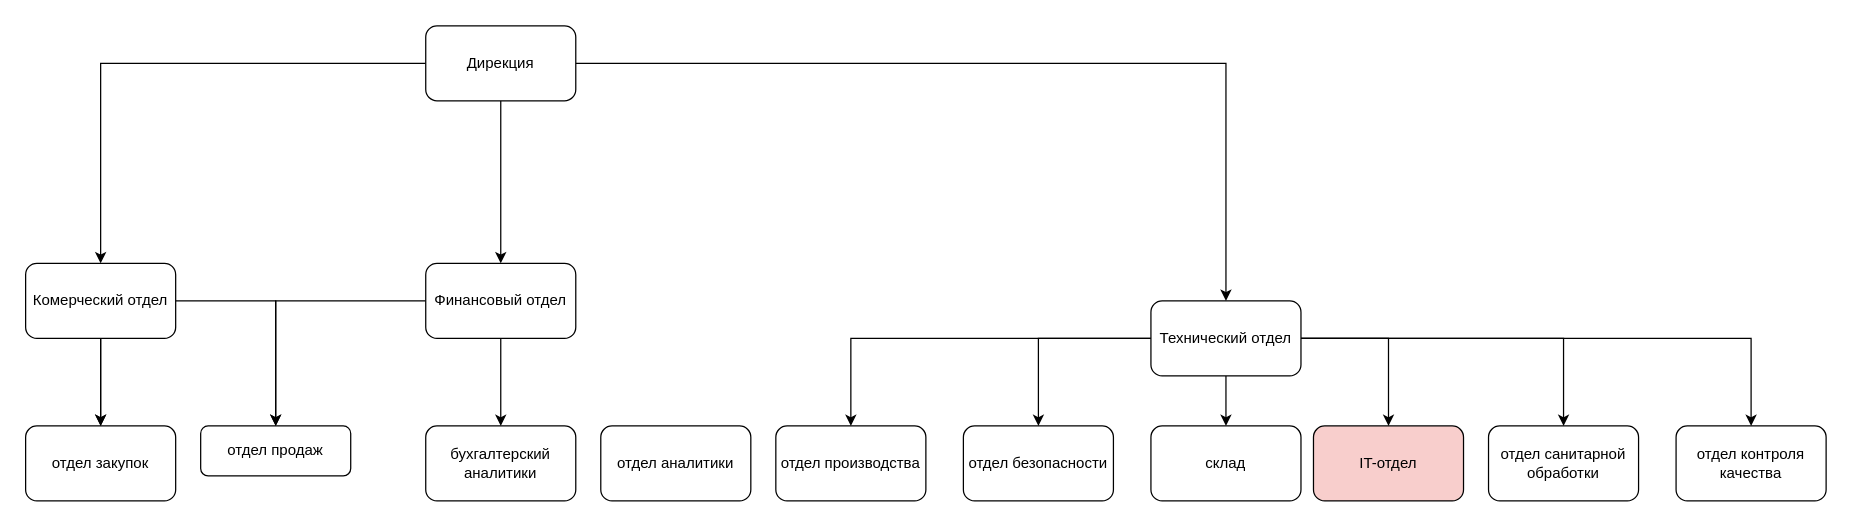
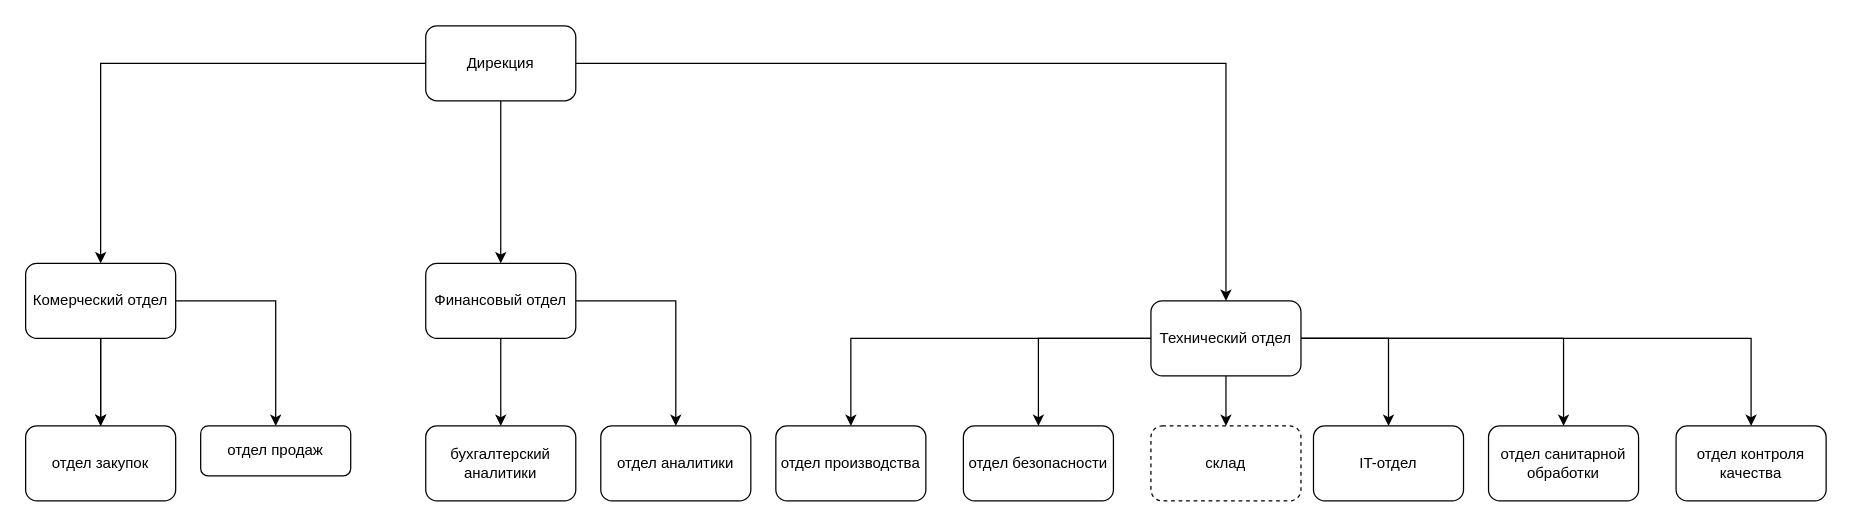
- <mxCell id="20" style="edgeStyle=orthogonalEdgeStyle;rounded=0;orthogonalLoop=1;jettySize=auto;html=1;" edge="1" parent="1" source="21" target="25"><mxGeometry relative="1" as="geometry" /></mxCell>
+ <mxCell id="20" style="edgeStyle=orthogonalEdgeStyle;rounded=0;orthogonalLoop=1;jettySize=auto;html=1;" edge="1" parent="1" source="21" target="29"><mxGeometry relative="1" as="geometry" /></mxCell>
- <mxCell id="13" value="склад" style="rounded=1;whiteSpace=wrap;html=1;" vertex="1" parent="1"><mxGeometry x="920" y="340" width="120" height="60" as="geometry" /></mxCell>
+ <mxCell id="13" value="склад" style="rounded=1;whiteSpace=wrap;html=1;dashed=1;" vertex="1" parent="1"><mxGeometry x="920" y="340" width="120" height="60" as="geometry" /></mxCell>
- <mxCell id="14" value="IT-отдел" style="rounded=1;whiteSpace=wrap;html=1;fillColor=#f8cecc;" vertex="1" parent="1"><mxGeometry x="1050" y="340" width="120" height="60" as="geometry" /></mxCell>
+ <mxCell id="14" value="IT-отдел" style="rounded=1;whiteSpace=wrap;html=1;" vertex="1" parent="1"><mxGeometry x="1050" y="340" width="120" height="60" as="geometry" /></mxCell>
